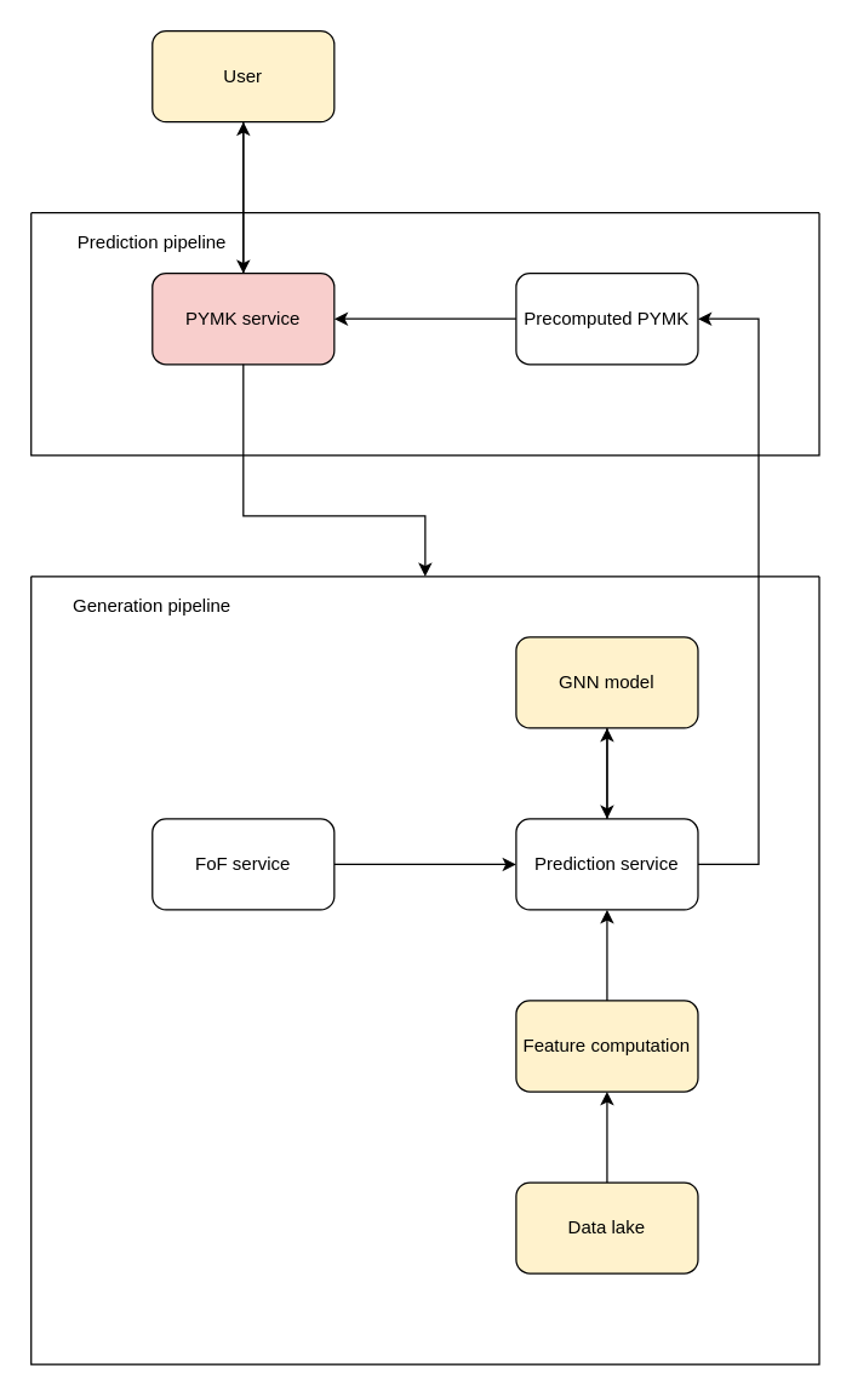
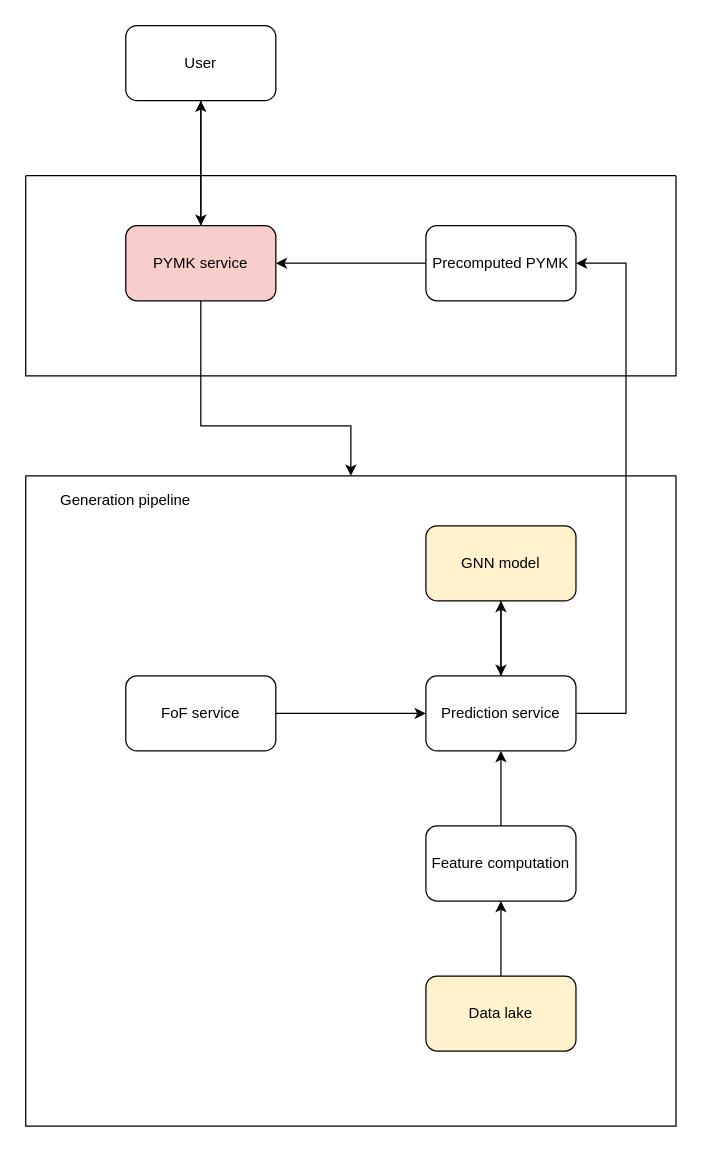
- <mxCell id="20" value="User" style="rounded=1;whiteSpace=wrap;html=1;fillColor=#fff2cc;" vertex="1" parent="1"><mxGeometry x="100" y="20" width="120" height="60" as="geometry" /></mxCell>
+ <mxCell id="20" value="User" style="rounded=1;whiteSpace=wrap;html=1;" vertex="1" parent="1"><mxGeometry x="100" y="20" width="120" height="60" as="geometry" /></mxCell>
- <mxCell id="6" value="Prediction pipeline" style="text;html=1;align=center;verticalAlign=middle;whiteSpace=wrap;rounded=0;" vertex="1" parent="2"><mxGeometry width="160" height="40" as="geometry" /></mxCell>
- <mxCell id="13" value="Feature computation" style="rounded=1;whiteSpace=wrap;html=1;fillColor=#fff2cc;" vertex="1" parent="7"><mxGeometry x="320" y="280" width="120" height="60" as="geometry" /></mxCell>
+ <mxCell id="13" value="Feature computation" style="rounded=1;whiteSpace=wrap;html=1;" vertex="1" parent="7"><mxGeometry x="320" y="280" width="120" height="60" as="geometry" /></mxCell>
